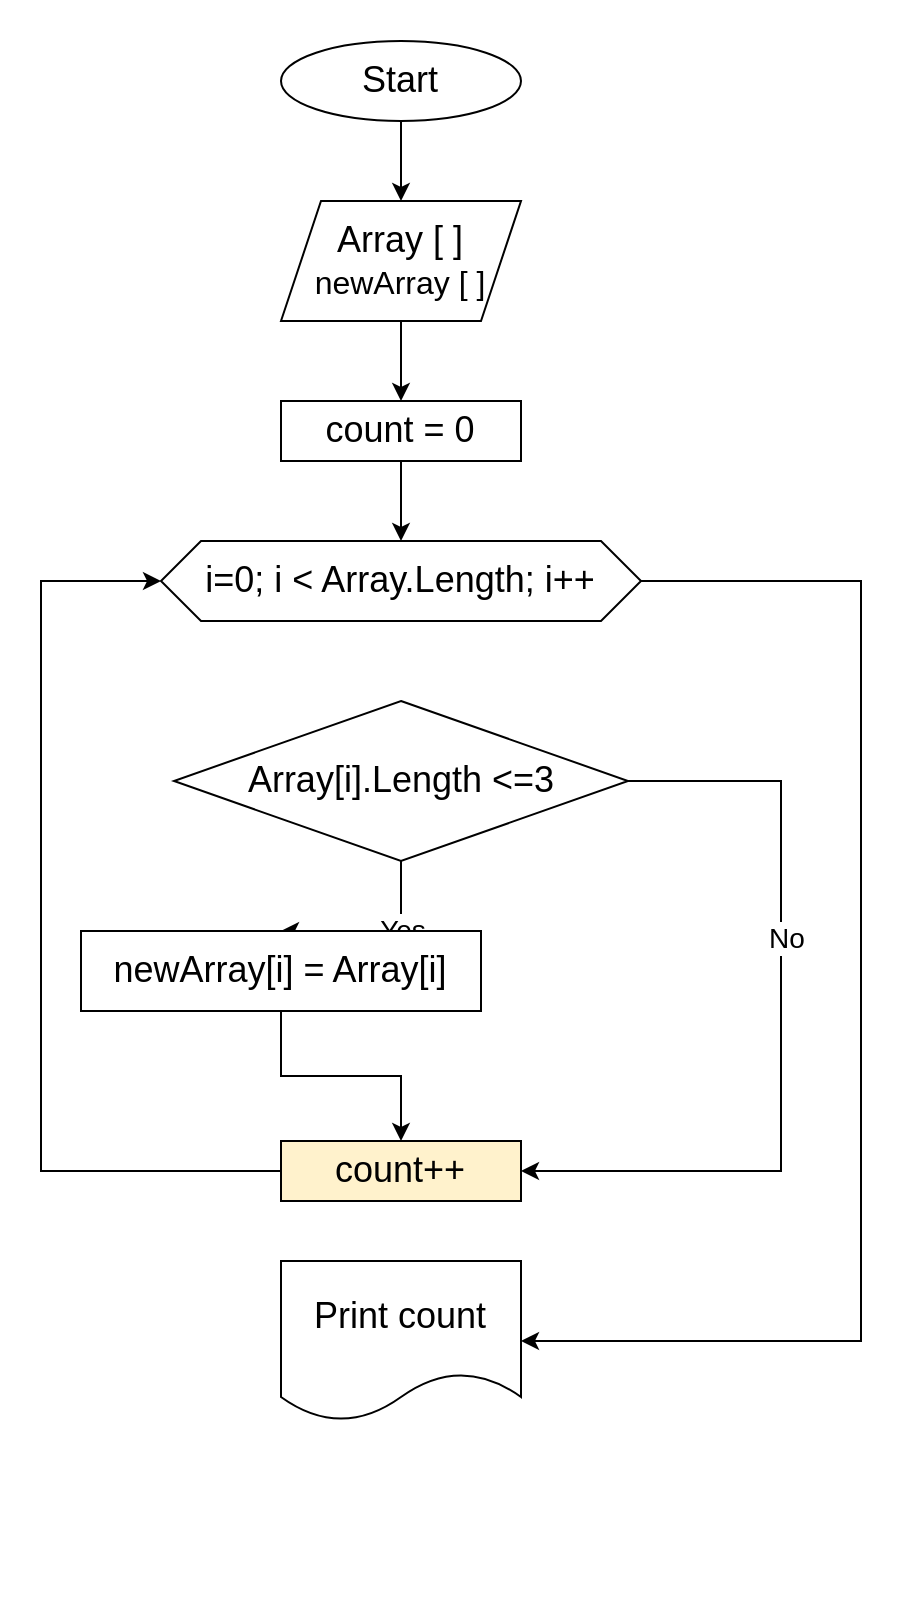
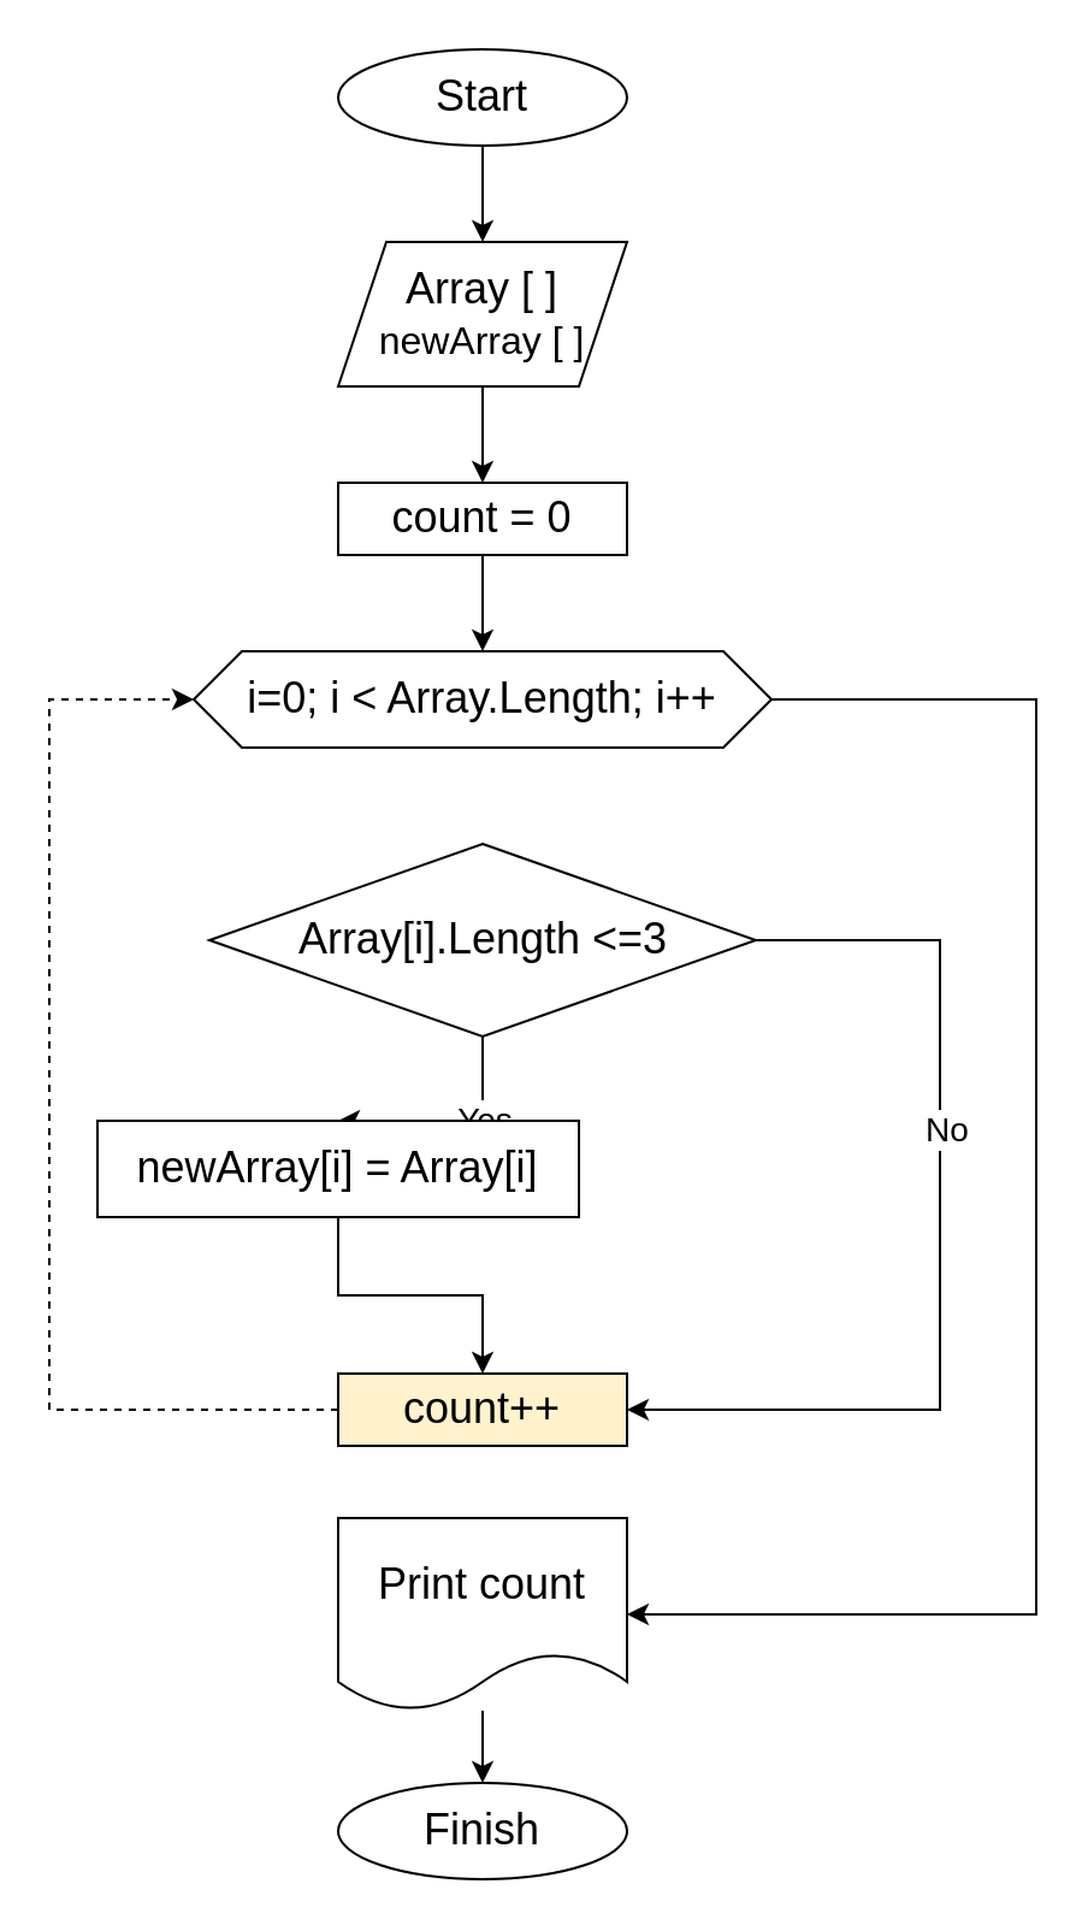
- <mxCell id="17" style="edgeStyle=orthogonalEdgeStyle;rounded=0;orthogonalLoop=1;jettySize=auto;html=1;entryX=0;entryY=0.5;entryDx=0;entryDy=0;" edge="1" parent="1" source="18" target="7"><mxGeometry relative="1" as="geometry"><Array as="points"><mxPoint x="20" y="585" /><mxPoint x="20" y="290" /></Array></mxGeometry></mxCell>
+ <mxCell id="17" style="edgeStyle=orthogonalEdgeStyle;rounded=0;orthogonalLoop=1;jettySize=auto;html=1;entryX=0;entryY=0.5;entryDx=0;entryDy=0;dashed=1;" edge="1" parent="1" source="18" target="7"><mxGeometry relative="1" as="geometry"><Array as="points"><mxPoint x="20" y="585" /><mxPoint x="20" y="290" /></Array></mxGeometry></mxCell>
+ <mxCell id="19" style="edgeStyle=orthogonalEdgeStyle;rounded=0;orthogonalLoop=1;jettySize=auto;html=1;entryX=0.5;entryY=0;entryDx=0;entryDy=0;" edge="1" parent="1" source="20" target="21"><mxGeometry relative="1" as="geometry" /></mxCell>
+ <mxCell id="21" value="&lt;font style=&quot;font-size: 18px;&quot;&gt;Finish&lt;/font&gt;" style="ellipse;whiteSpace=wrap;html=1;" vertex="1" parent="1"><mxGeometry x="140" y="740" width="120" height="40" as="geometry" /></mxCell>
